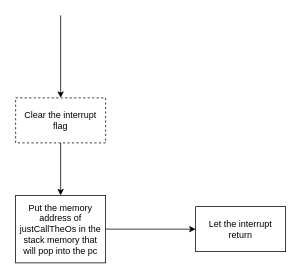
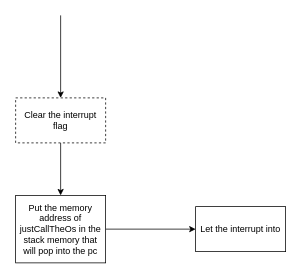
- <mxCell id="7" value="Let the interrupt return" style="rounded=0;whiteSpace=wrap;html=1;" vertex="1" parent="1"><mxGeometry x="260" y="275" width="120" height="60" as="geometry" /></mxCell>
+ <mxCell id="7" value="Let the interrupt into" style="rounded=0;whiteSpace=wrap;html=1;" vertex="1" parent="1"><mxGeometry x="260" y="275" width="120" height="60" as="geometry" /></mxCell>
